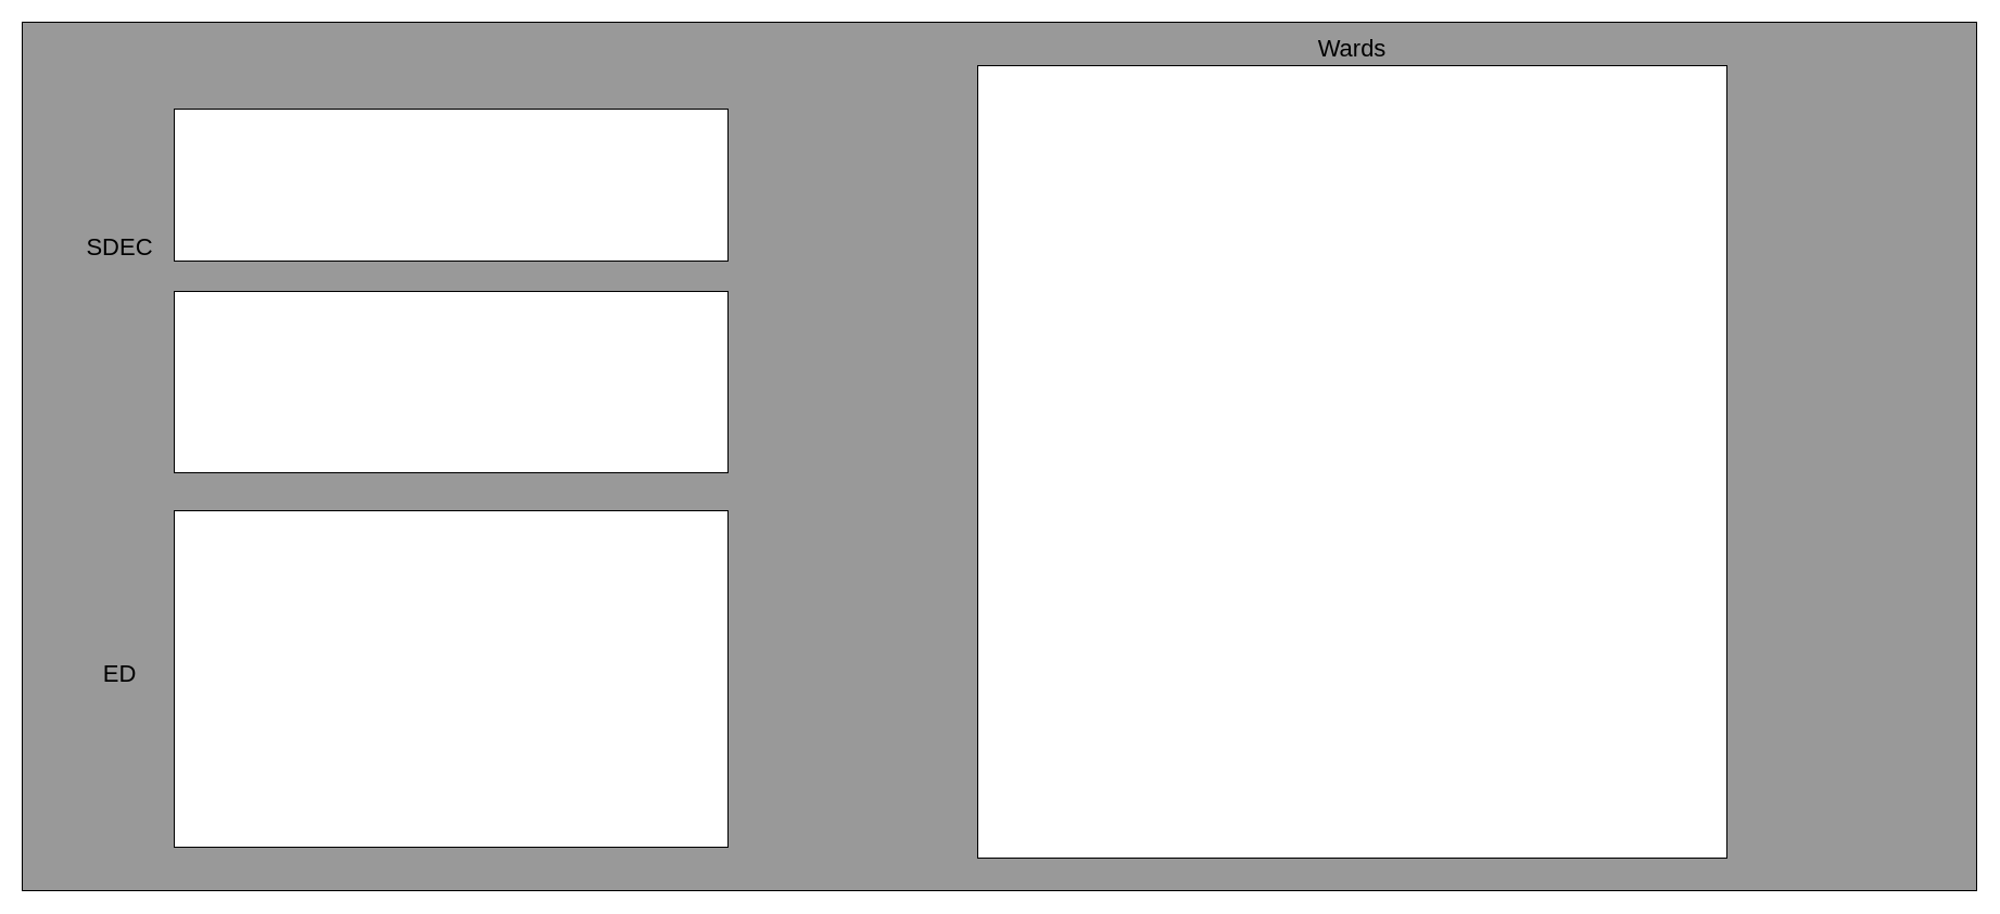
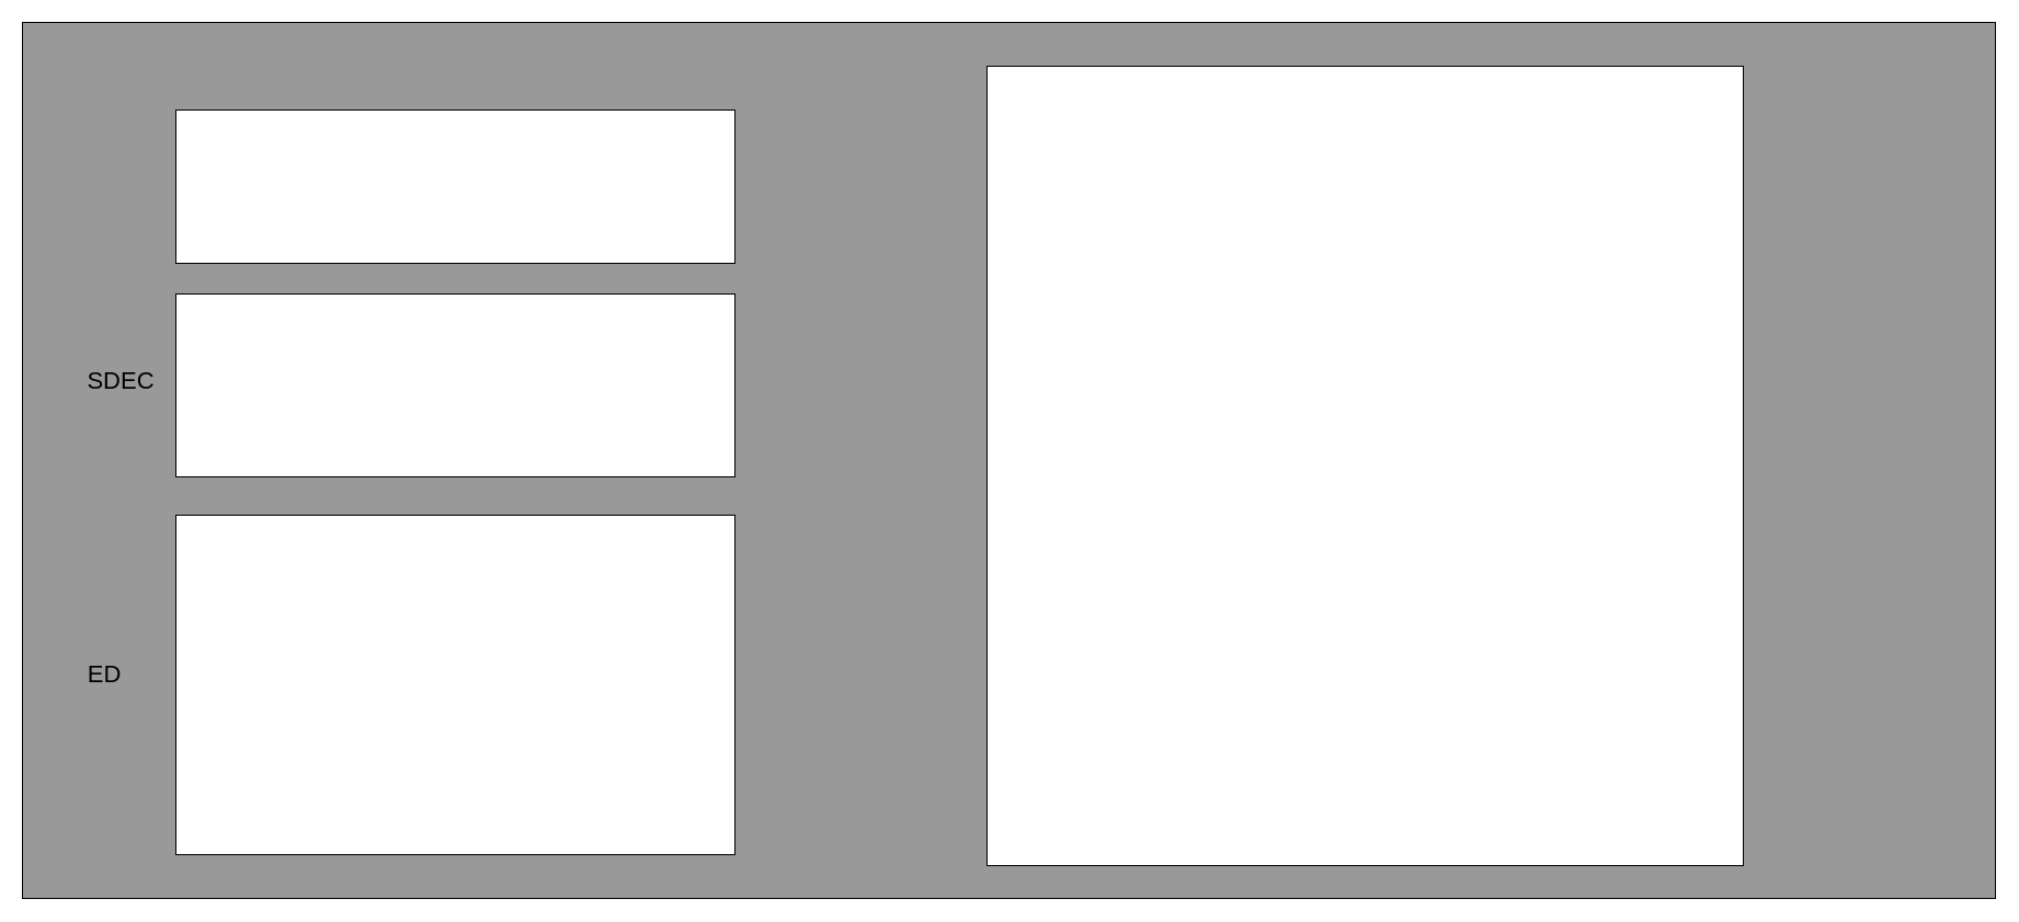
- <mxCell id="11" value="&lt;span style=&quot;font-size: 22px;&quot;&gt;Wards&lt;/span&gt;" style="text;html=1;align=center;verticalAlign=middle;whiteSpace=wrap;rounded=0;" vertex="1" parent="2"><mxGeometry x="1195" y="10" width="60" height="30" as="geometry" /></mxCell>
- <mxCell id="9" value="&lt;font style=&quot;font-size: 22px;&quot;&gt;SDEC&lt;/font&gt;" style="text;html=1;align=center;verticalAlign=middle;whiteSpace=wrap;rounded=0;" vertex="1" parent="2"><mxGeometry x="60" y="193" width="60" height="30" as="geometry" /></mxCell>
+ <mxCell id="9" value="&lt;font style=&quot;font-size: 22px;&quot;&gt;SDEC&lt;/font&gt;" style="text;html=1;align=center;verticalAlign=middle;whiteSpace=wrap;rounded=0;" vertex="1" parent="2"><mxGeometry x="60" y="313" width="60" height="30" as="geometry" /></mxCell>
- <mxCell id="10" value="&lt;span style=&quot;font-size: 22px;&quot;&gt;ED&lt;/span&gt;" style="text;html=1;align=center;verticalAlign=middle;whiteSpace=wrap;rounded=0;" vertex="1" parent="2"><mxGeometry x="60" y="586" width="60" height="30" as="geometry" /></mxCell>
+ <mxCell id="10" value="&lt;span style=&quot;font-size: 22px;&quot;&gt;ED&lt;/span&gt;" style="text;html=1;align=center;verticalAlign=middle;whiteSpace=wrap;rounded=0;" vertex="1" parent="2"><mxGeometry x="45" y="581" width="60" height="30" as="geometry" /></mxCell>
